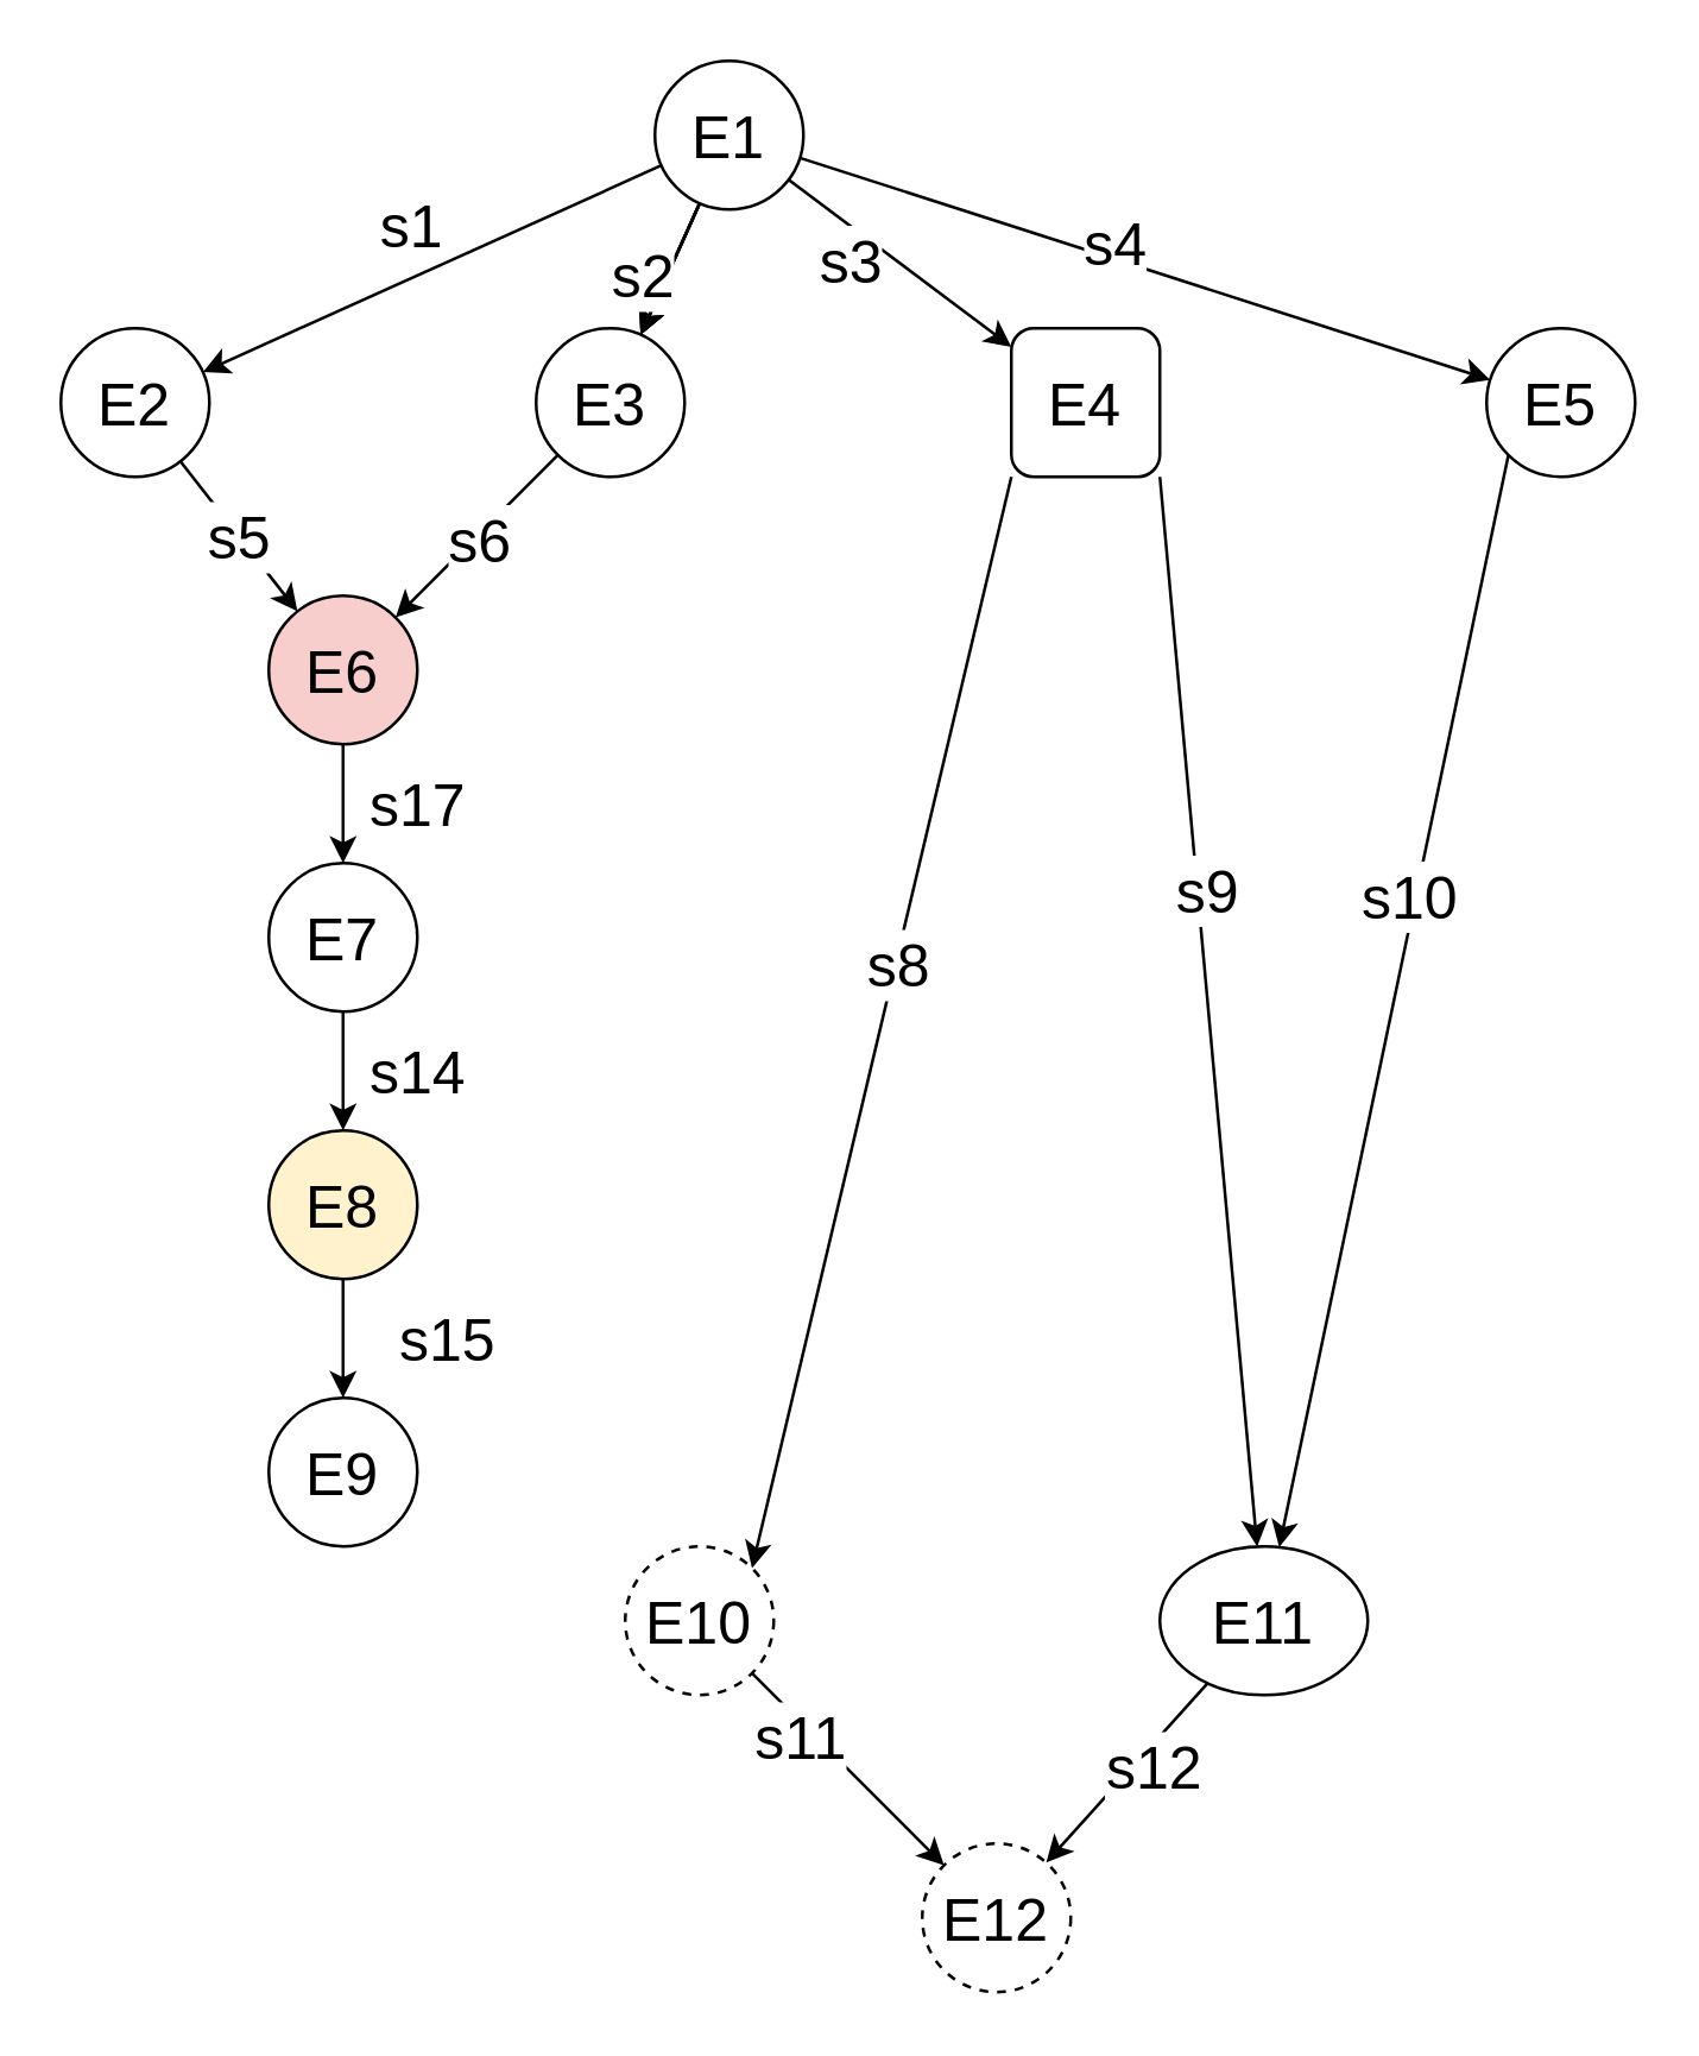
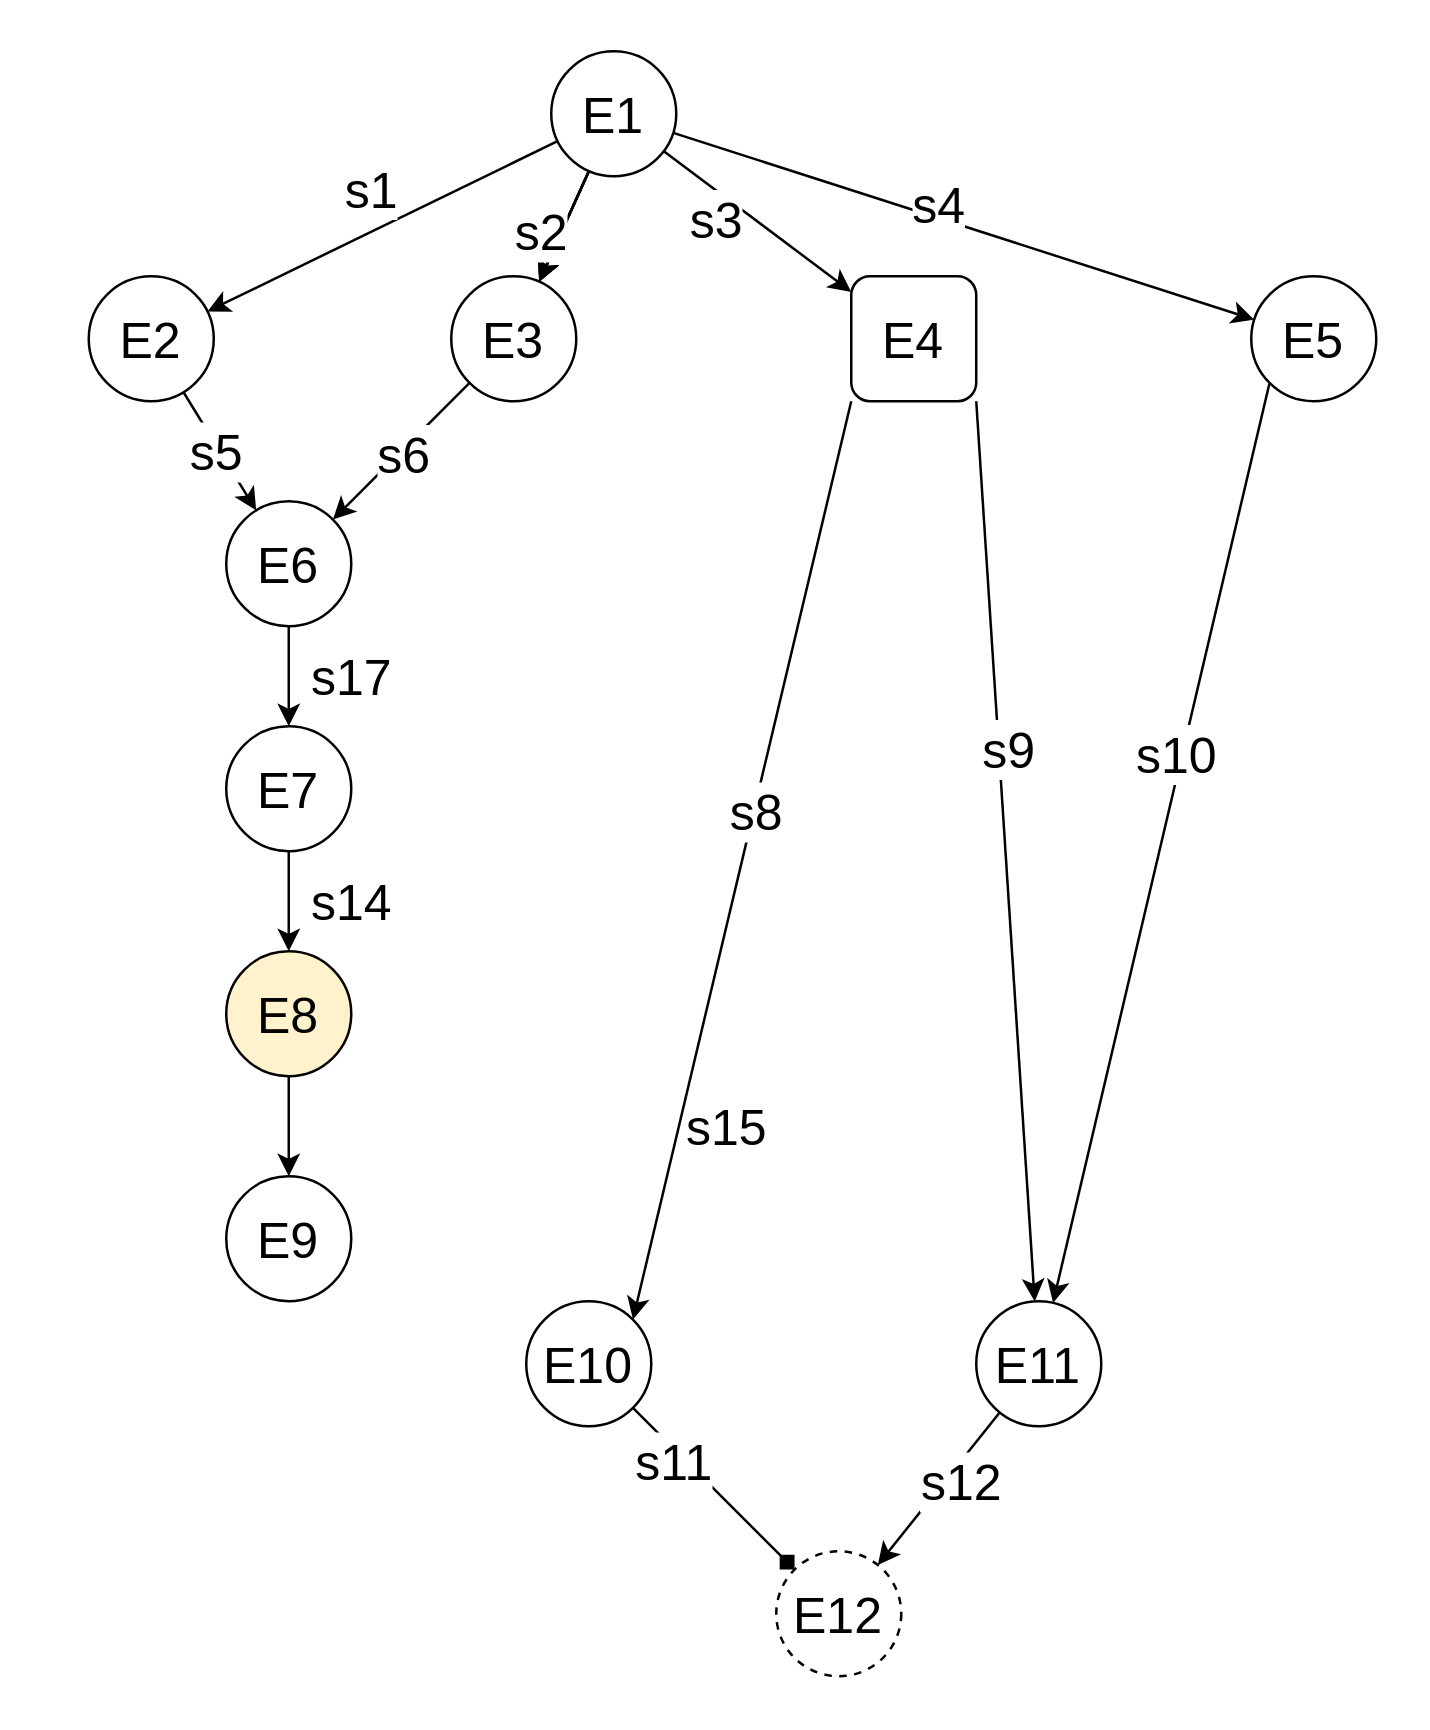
- <mxCell id="16" value="&lt;div style=&quot;font-size: 20px;&quot;&gt;&lt;font style=&quot;font-size: 20px;&quot;&gt;E2&lt;/font&gt;&lt;/div&gt;" style="ellipse;whiteSpace=wrap;html=1;aspect=fixed;horizontal=1;verticalAlign=middle;" parent="1" vertex="1"><mxGeometry x="20" y="110" width="50" height="50" as="geometry" /></mxCell>
+ <mxCell id="16" value="&lt;div style=&quot;font-size: 20px;&quot;&gt;&lt;font style=&quot;font-size: 20px;&quot;&gt;E2&lt;/font&gt;&lt;/div&gt;" style="ellipse;whiteSpace=wrap;html=1;aspect=fixed;horizontal=1;verticalAlign=middle;" parent="1" vertex="1"><mxGeometry x="35" y="110" width="50" height="50" as="geometry" /></mxCell>
- <mxCell id="27" value="&lt;div style=&quot;font-size: 20px;&quot;&gt;&lt;font style=&quot;font-size: 20px;&quot;&gt;E6&lt;/font&gt;&lt;/div&gt;" style="ellipse;whiteSpace=wrap;html=1;aspect=fixed;horizontal=1;verticalAlign=middle;fillColor=#f8cecc;" parent="1" vertex="1"><mxGeometry x="90" y="200" width="50" height="50" as="geometry" /></mxCell>
+ <mxCell id="27" value="&lt;div style=&quot;font-size: 20px;&quot;&gt;&lt;font style=&quot;font-size: 20px;&quot;&gt;E6&lt;/font&gt;&lt;/div&gt;" style="ellipse;whiteSpace=wrap;html=1;aspect=fixed;horizontal=1;verticalAlign=middle;" parent="1" vertex="1"><mxGeometry x="90" y="200" width="50" height="50" as="geometry" /></mxCell>
- <mxCell id="44" value="&lt;div&gt;s15&lt;/div&gt;" style="text;html=1;align=center;verticalAlign=middle;resizable=0;points=[];autosize=1;strokeColor=none;fillColor=none;fontSize=20;" vertex="1" parent="1"><mxGeometry x="120" y="430" width="60" height="40" as="geometry" /></mxCell>
+ <mxCell id="44" value="&lt;div&gt;s15&lt;/div&gt;" style="text;html=1;align=center;verticalAlign=middle;resizable=0;points=[];autosize=1;strokeColor=none;fillColor=none;fontSize=20;" vertex="1" parent="1"><mxGeometry x="260" y="430" width="60" height="40" as="geometry" /></mxCell>
- <mxCell id="40" value="&lt;div style=&quot;font-size: 20px;&quot;&gt;&lt;font style=&quot;font-size: 20px;&quot;&gt;E10&lt;/font&gt;&lt;/div&gt;" style="ellipse;whiteSpace=wrap;html=1;aspect=fixed;horizontal=1;verticalAlign=middle;dashed=1;" parent="1" vertex="1"><mxGeometry x="210" y="520" width="50" height="50" as="geometry" /></mxCell>
+ <mxCell id="40" value="&lt;div style=&quot;font-size: 20px;&quot;&gt;&lt;font style=&quot;font-size: 20px;&quot;&gt;E10&lt;/font&gt;&lt;/div&gt;" style="ellipse;whiteSpace=wrap;html=1;aspect=fixed;horizontal=1;verticalAlign=middle;" parent="1" vertex="1"><mxGeometry x="210" y="520" width="50" height="50" as="geometry" /></mxCell>
- <mxCell id="35" value="&lt;div style=&quot;font-size: 20px;&quot;&gt;&lt;font style=&quot;font-size: 20px;&quot;&gt;E11&lt;/font&gt;&lt;/div&gt;" style="ellipse;whiteSpace=wrap;html=1;aspect=fixed;horizontal=1;verticalAlign=middle;" parent="1" vertex="1"><mxGeometry x="390" y="520" width="70" height="50" as="geometry" /></mxCell>
+ <mxCell id="35" value="&lt;div style=&quot;font-size: 20px;&quot;&gt;&lt;font style=&quot;font-size: 20px;&quot;&gt;E11&lt;/font&gt;&lt;/div&gt;" style="ellipse;whiteSpace=wrap;html=1;aspect=fixed;horizontal=1;verticalAlign=middle;" parent="1" vertex="1"><mxGeometry x="390" y="520" width="50" height="50" as="geometry" /></mxCell>
- <mxCell id="38" style="edgeStyle=none;rounded=0;orthogonalLoop=1;jettySize=auto;html=1;exitX=1;exitY=1;exitDx=0;exitDy=0;fontSize=20;" parent="1" source="40" target="41" edge="1"><mxGeometry relative="1" as="geometry" /></mxCell>
+ <mxCell id="38" style="edgeStyle=none;rounded=0;orthogonalLoop=1;jettySize=auto;html=1;exitX=1;exitY=1;exitDx=0;exitDy=0;fontSize=20;endArrow=diamond;" parent="1" source="40" target="41" edge="1"><mxGeometry relative="1" as="geometry" /></mxCell>
